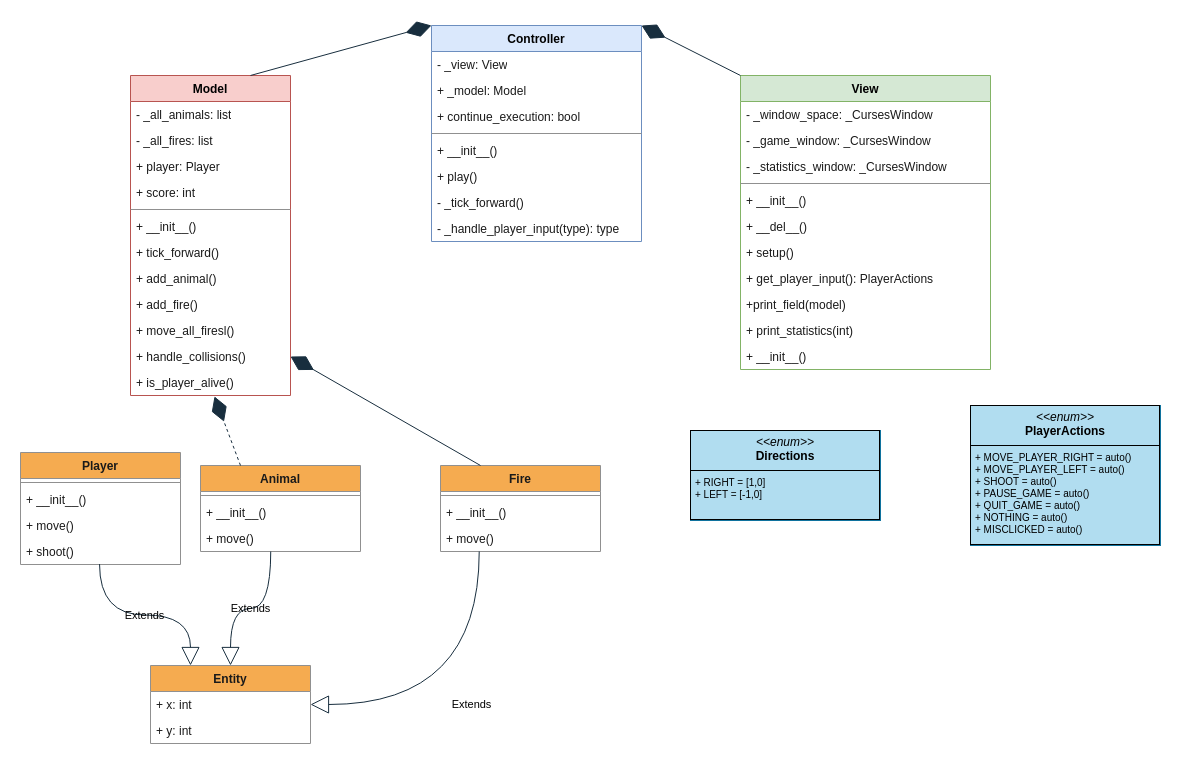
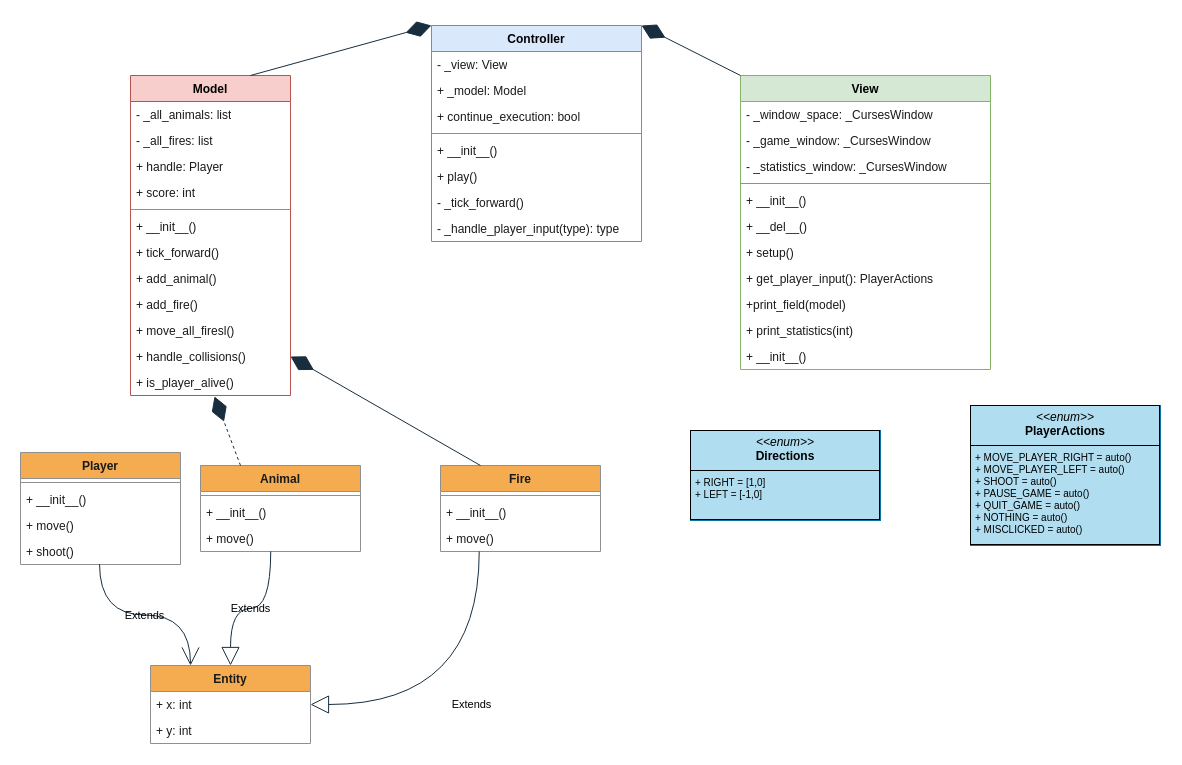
- <mxCell id="22" value="+ player: Player" style="text;strokeColor=none;fillColor=none;align=left;verticalAlign=top;spacingLeft=4;spacingRight=4;overflow=hidden;rotatable=0;points=[[0,0.5],[1,0.5]];portConstraint=eastwest;whiteSpace=wrap;html=1;labelBackgroundColor=none;fontColor=#1A1A1A;" vertex="1" parent="19"><mxGeometry y="78" width="160" height="26" as="geometry" /></mxCell>
+ <mxCell id="22" value="+ handle: Player" style="text;strokeColor=none;fillColor=none;align=left;verticalAlign=top;spacingLeft=4;spacingRight=4;overflow=hidden;rotatable=0;points=[[0,0.5],[1,0.5]];portConstraint=eastwest;whiteSpace=wrap;html=1;labelBackgroundColor=none;fontColor=#1A1A1A;" vertex="1" parent="19"><mxGeometry y="78" width="160" height="26" as="geometry" /></mxCell>
- <mxCell id="33" value="Extends" style="endArrow=block;endSize=16;endFill=0;html=1;rounded=0;exitX=0.494;exitY=0.984;exitDx=0;exitDy=0;edgeStyle=orthogonalEdgeStyle;curved=1;entryX=0.25;entryY=0;entryDx=0;entryDy=0;entryPerimeter=0;exitPerimeter=0;labelBackgroundColor=none;strokeColor=#182E3E;fontColor=default;" edge="1" parent="1" source="17" target="2"><mxGeometry width="160" relative="1" as="geometry"><mxPoint x="280" y="640" as="sourcePoint" /><mxPoint x="130" y="850" as="targetPoint" /></mxGeometry></mxCell>
+ <mxCell id="33" value="Extends" style="endArrow=open;endSize=16;endFill=0;html=1;rounded=0;exitX=0.494;exitY=0.984;exitDx=0;exitDy=0;edgeStyle=orthogonalEdgeStyle;curved=1;entryX=0.25;entryY=0;entryDx=0;entryDy=0;entryPerimeter=0;exitPerimeter=0;labelBackgroundColor=none;strokeColor=#182E3E;fontColor=default;" edge="1" parent="1" source="17" target="2"><mxGeometry width="160" relative="1" as="geometry"><mxPoint x="280" y="640" as="sourcePoint" /><mxPoint x="130" y="850" as="targetPoint" /></mxGeometry></mxCell>
